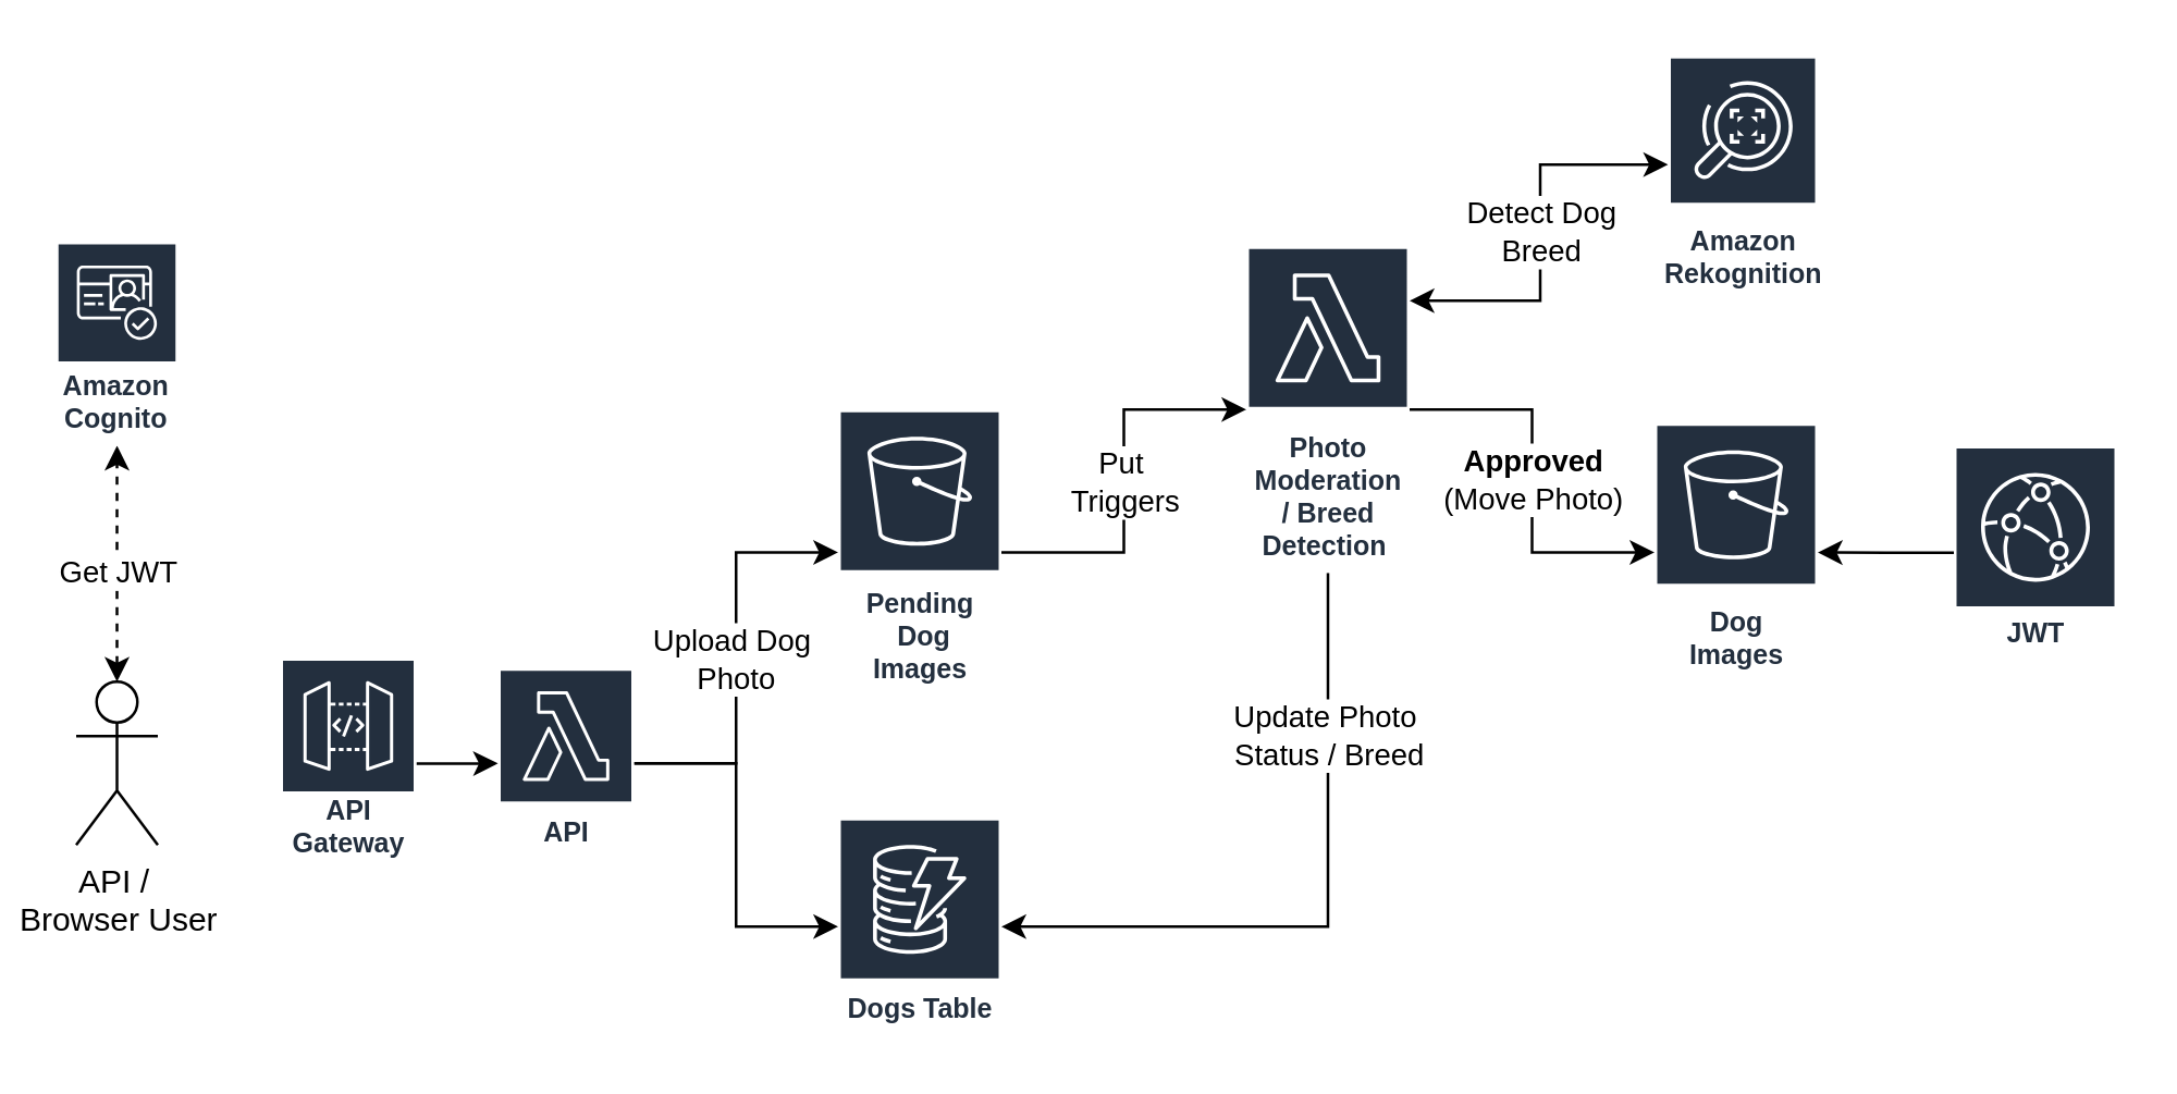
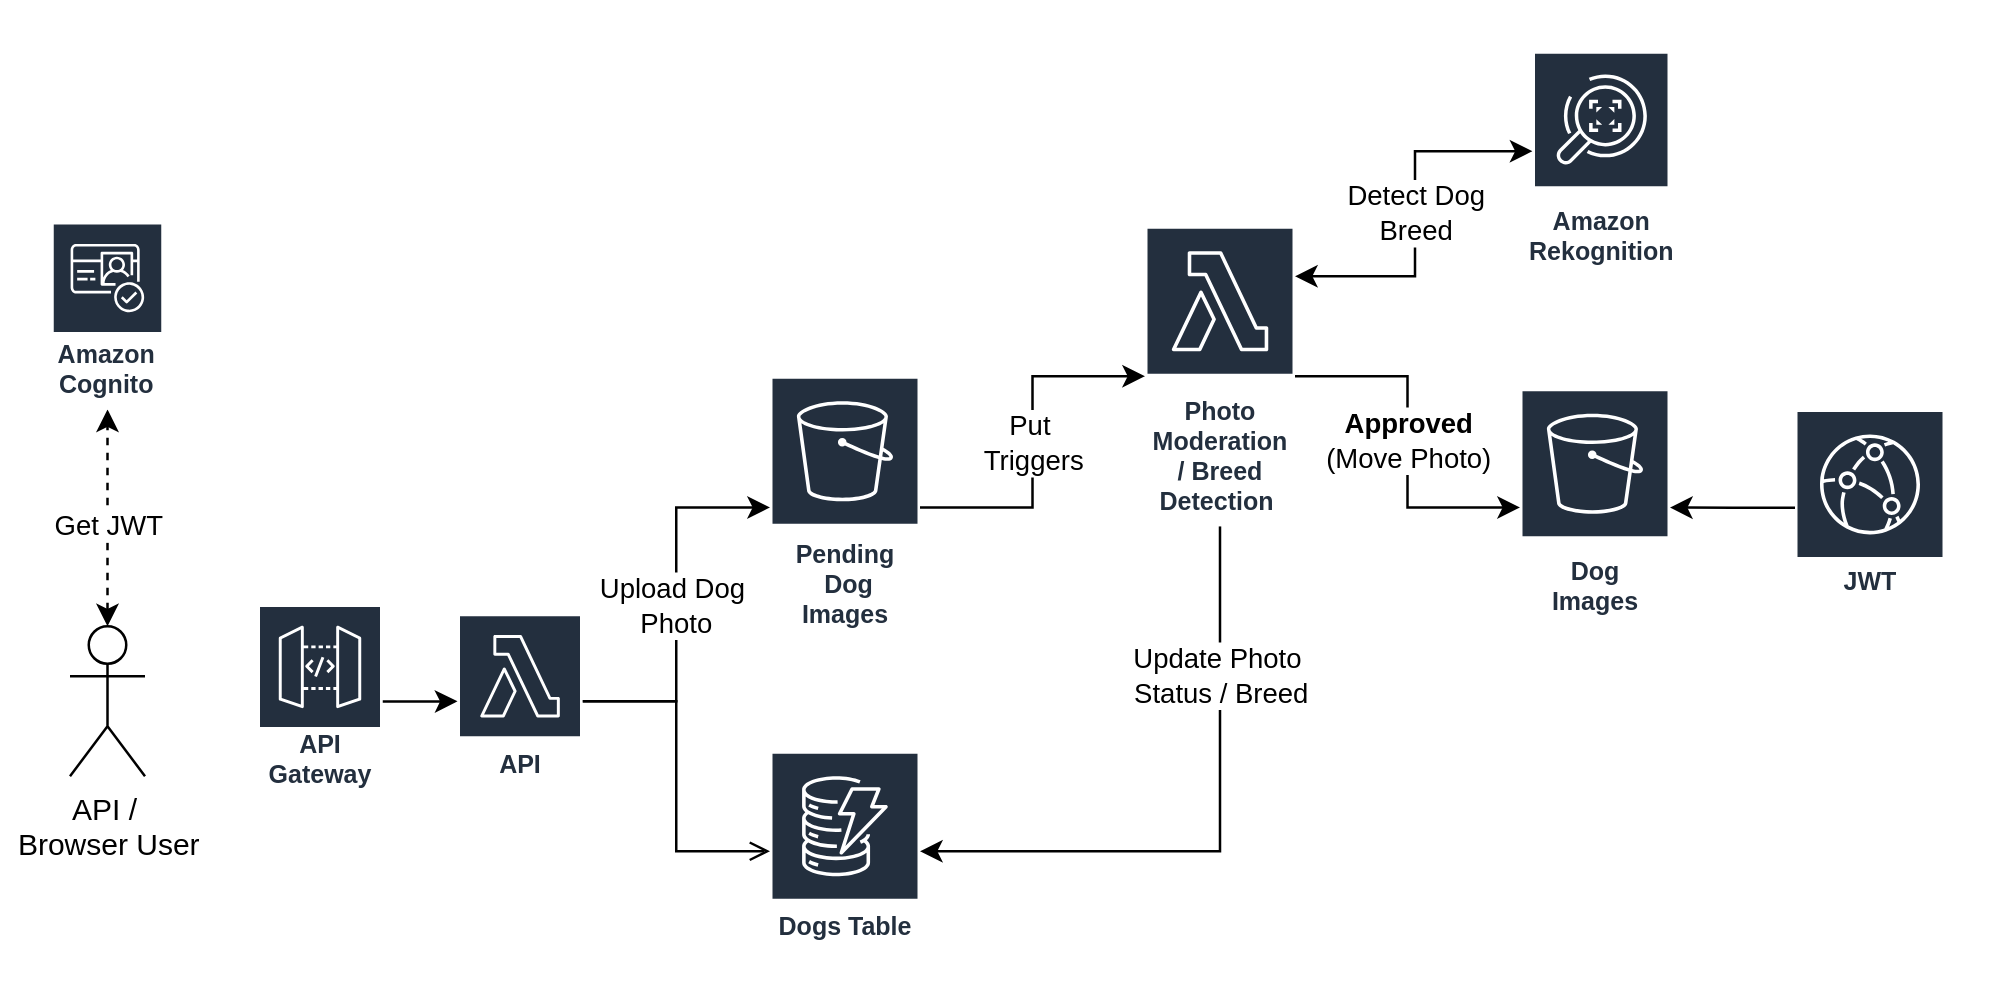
- <mxCell id="8" style="edgeStyle=orthogonalEdgeStyle;rounded=0;orthogonalLoop=1;jettySize=auto;html=1;" edge="1" parent="1" source="9" target="15"><mxGeometry relative="1" as="geometry" /></mxCell>
+ <mxCell id="8" style="edgeStyle=orthogonalEdgeStyle;rounded=0;orthogonalLoop=1;jettySize=auto;html=1;endArrow=open;" edge="1" parent="1" source="9" target="15"><mxGeometry relative="1" as="geometry" /></mxCell>
